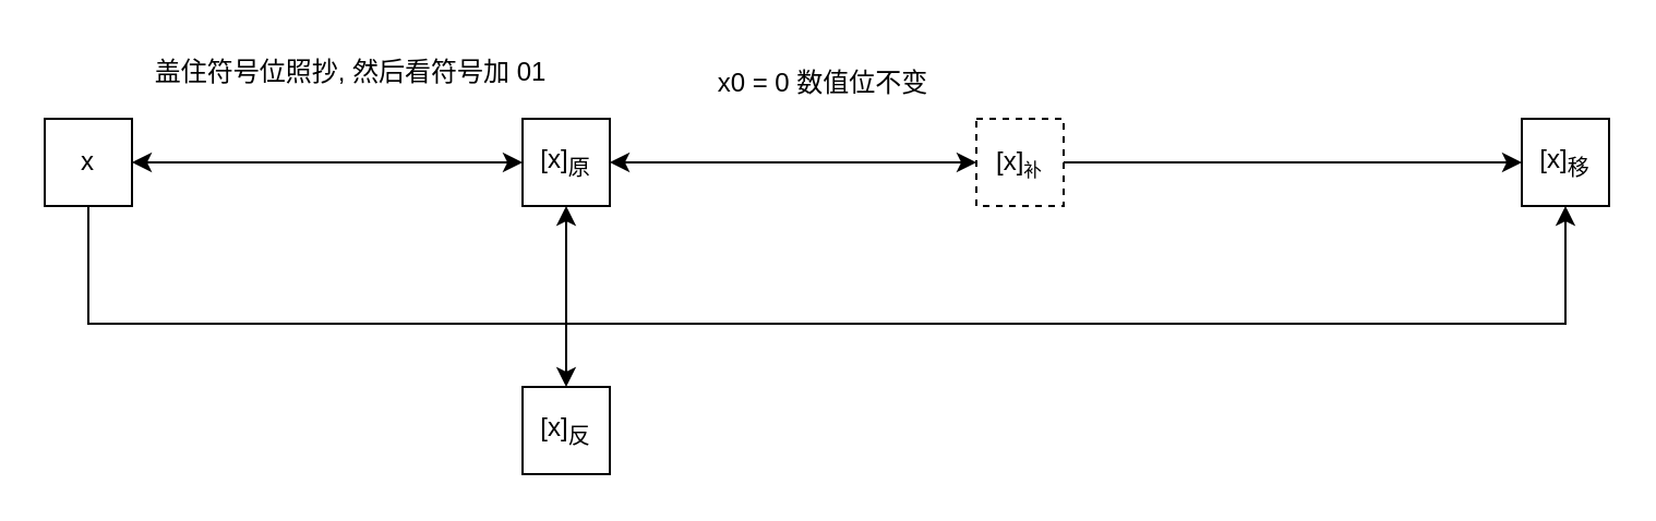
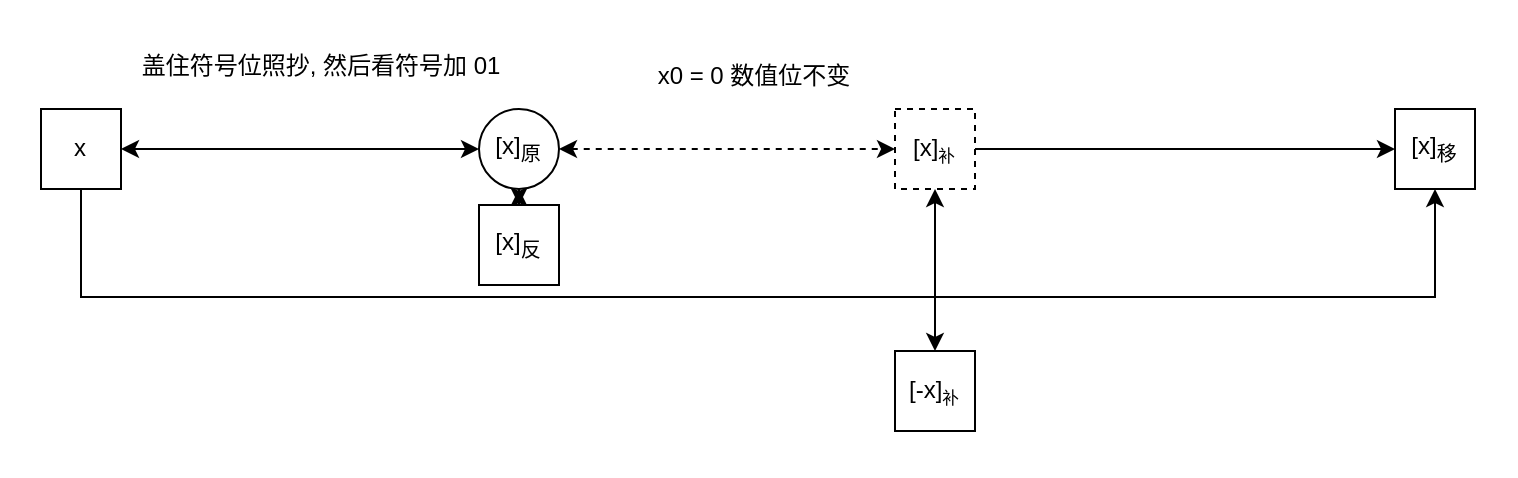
- <mxCell id="7" value="[x]&lt;sub&gt;原&lt;/sub&gt;" style="whiteSpace=wrap;html=1;aspect=fixed;" parent="1" vertex="1"><mxGeometry x="239" y="54" width="40" height="40" as="geometry" /></mxCell>
+ <mxCell id="7" value="[x]&lt;sub&gt;原&lt;/sub&gt;" style="ellipse;whiteSpace=wrap;html=1;aspect=fixed;" parent="1" vertex="1"><mxGeometry x="239" y="54" width="40" height="40" as="geometry" /></mxCell>
- <mxCell id="6" value="" style="edgeStyle=orthogonalEdgeStyle;rounded=0;orthogonalLoop=1;jettySize=auto;html=1;startArrow=classic;startFill=1;" parent="1" source="7" target="10" edge="1"><mxGeometry relative="1" as="geometry" /></mxCell>
+ <mxCell id="6" value="" style="edgeStyle=orthogonalEdgeStyle;rounded=0;orthogonalLoop=1;jettySize=auto;html=1;startArrow=classic;startFill=1;dashed=1;" parent="1" source="7" target="10" edge="1"><mxGeometry relative="1" as="geometry" /></mxCell>
+ <mxCell id="9" value="" style="edgeStyle=orthogonalEdgeStyle;rounded=0;orthogonalLoop=1;jettySize=auto;html=1;startArrow=classic;startFill=1;" parent="1" source="10" target="12" edge="1"><mxGeometry relative="1" as="geometry" /></mxCell>
+ <mxCell id="12" value="[-x]&lt;span style=&quot;font-size: 10px;&quot;&gt;&lt;sub&gt;补&lt;/sub&gt;&lt;/span&gt;" style="whiteSpace=wrap;html=1;aspect=fixed;" parent="1" vertex="1"><mxGeometry x="447" y="175" width="40" height="40" as="geometry" /></mxCell>
- <mxCell id="13" value="[x]&lt;sub&gt;反&lt;/sub&gt;" style="whiteSpace=wrap;html=1;aspect=fixed;" parent="1" vertex="1"><mxGeometry x="239" y="177" width="40" height="40" as="geometry" /></mxCell>
+ <mxCell id="13" value="[x]&lt;sub&gt;反&lt;/sub&gt;" style="whiteSpace=wrap;html=1;aspect=fixed;" parent="1" vertex="1"><mxGeometry x="239" y="102" width="40" height="40" as="geometry" /></mxCell>
